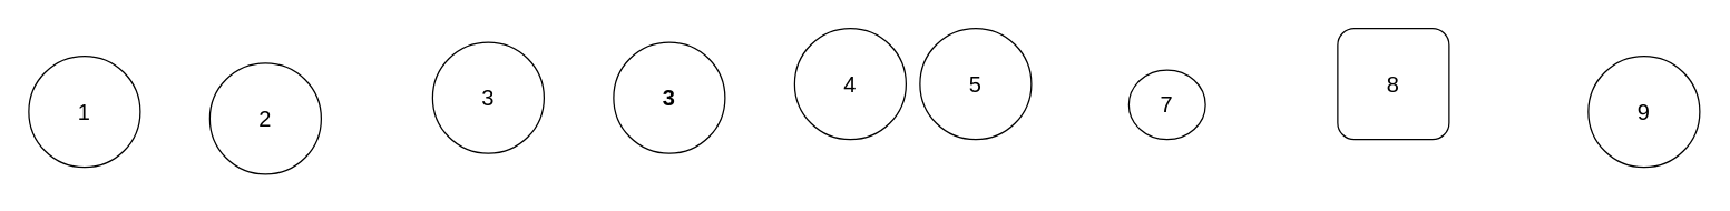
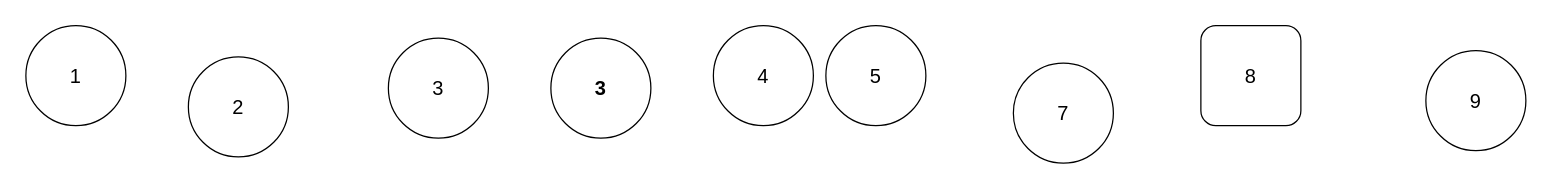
- <mxCell id="5" value="&lt;font size=&quot;3&quot;&gt;7&lt;/font&gt;" style="ellipse;whiteSpace=wrap;html=1;aspect=fixed;" vertex="1" parent="1"><mxGeometry x="810" y="50" width="55" height="50" as="geometry" /></mxCell>
+ <mxCell id="5" value="&lt;font size=&quot;3&quot;&gt;7&lt;/font&gt;" style="ellipse;whiteSpace=wrap;html=1;aspect=fixed;" vertex="1" parent="1"><mxGeometry x="810" y="50" width="80" height="80" as="geometry" /></mxCell>
- <mxCell id="2" value="&lt;font size=&quot;3&quot;&gt;1&lt;/font&gt;" style="ellipse;whiteSpace=wrap;html=1;aspect=fixed;" vertex="1" parent="1"><mxGeometry x="20" y="40" width="80" height="80" as="geometry" /></mxCell>
+ <mxCell id="2" value="&lt;font size=&quot;3&quot;&gt;1&lt;/font&gt;" style="ellipse;whiteSpace=wrap;html=1;aspect=fixed;" vertex="1" parent="1"><mxGeometry x="20" y="20" width="80" height="80" as="geometry" /></mxCell>
